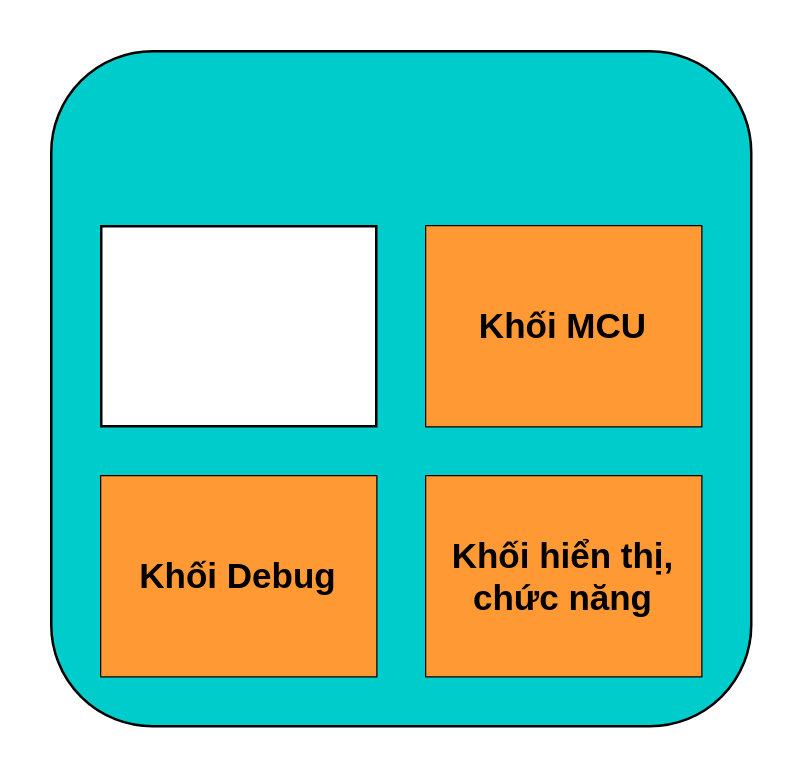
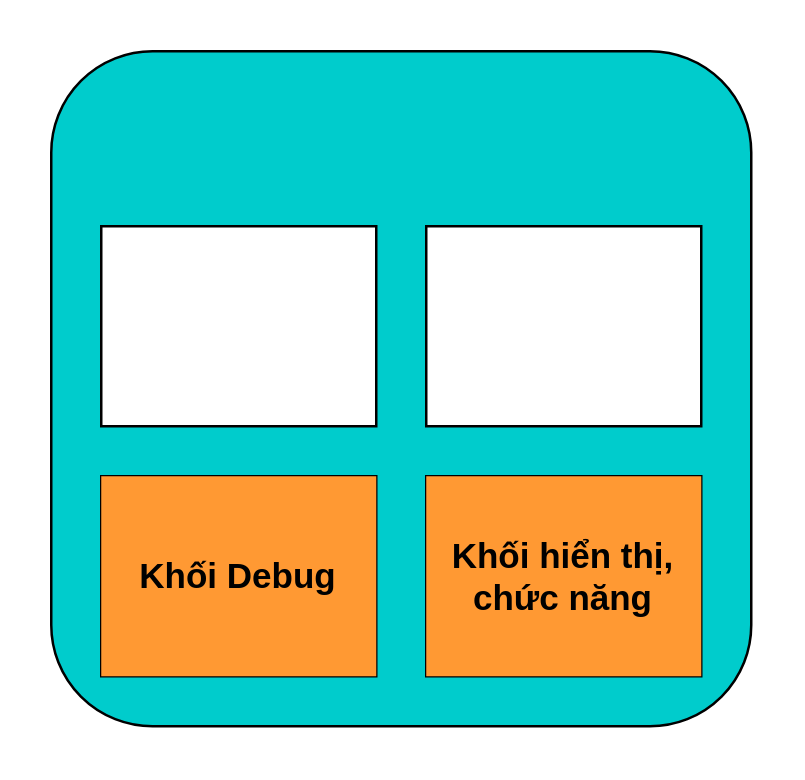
- <mxCell id="7" value="&lt;span style=&quot;font-size: 14px;&quot;&gt;&lt;b&gt;Khối MCU&lt;/b&gt;&lt;/span&gt;" style="text;html=1;strokeColor=none;fillColor=#FF9933;align=center;verticalAlign=middle;whiteSpace=wrap;rounded=0;" vertex="1" parent="1"><mxGeometry x="170" y="90" width="110" height="80" as="geometry" /></mxCell>
